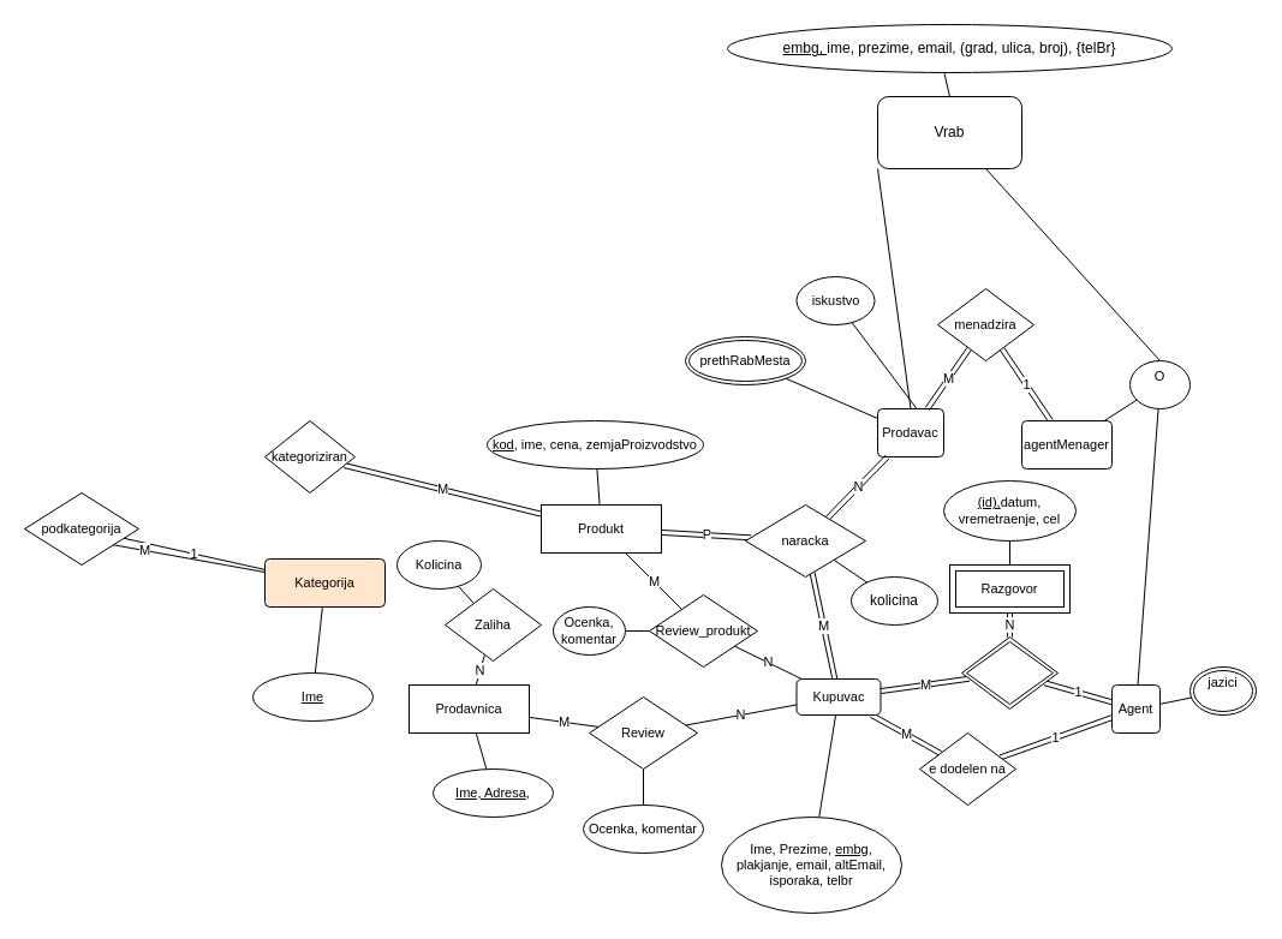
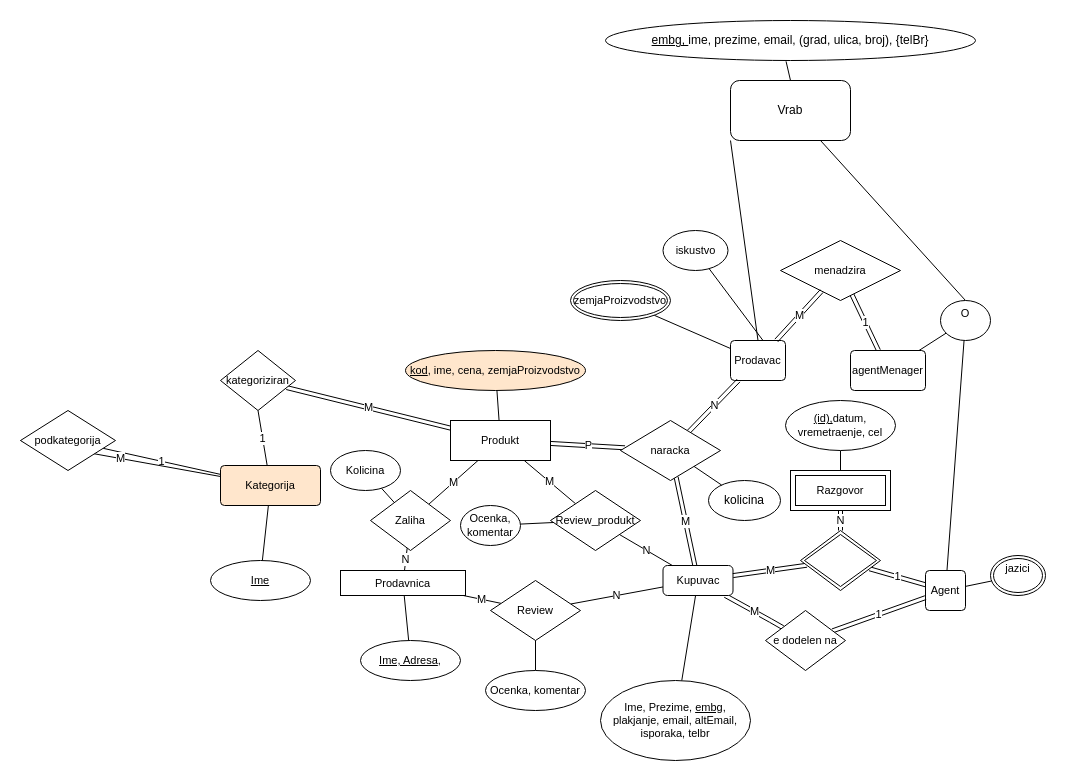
- <mxCell id="21" value="menadzira" style="shape=rhombus;perimeter=rhombusPerimeter;whiteSpace=wrap;html=1;align=center;fontFamily=Helvetica;fontSize=11;fontColor=default;" parent="1" vertex="1"><mxGeometry x="780" y="240" width="80" height="60" as="geometry" /></mxCell>
+ <mxCell id="21" value="menadzira" style="shape=rhombus;perimeter=rhombusPerimeter;whiteSpace=wrap;html=1;align=center;fontFamily=Helvetica;fontSize=11;fontColor=default;" parent="1" vertex="1"><mxGeometry x="780" y="240" width="120" height="60" as="geometry" /></mxCell>
- <mxCell id="19" value="prethRabMesta" style="ellipse;shape=doubleEllipse;margin=3;whiteSpace=wrap;html=1;align=center;fontFamily=Helvetica;fontSize=11;fontColor=default;" parent="1" vertex="1"><mxGeometry x="570" y="280" width="100" height="40" as="geometry" /></mxCell>
+ <mxCell id="19" value="zemjaProizvodstvo" style="ellipse;shape=doubleEllipse;margin=3;whiteSpace=wrap;html=1;align=center;fontFamily=Helvetica;fontSize=11;fontColor=default;" parent="1" vertex="1"><mxGeometry x="570" y="280" width="100" height="40" as="geometry" /></mxCell>
- <mxCell id="26" value="&lt;u&gt;kod&lt;/u&gt;, ime, cena, zemjaProizvodstvo" style="ellipse;whiteSpace=wrap;html=1;align=center;fontFamily=Helvetica;fontSize=11;fontColor=default;" parent="1" vertex="1"><mxGeometry x="405" y="350" width="180" height="40" as="geometry" /></mxCell>
+ <mxCell id="26" value="&lt;u&gt;kod&lt;/u&gt;, ime, cena, zemjaProizvodstvo" style="ellipse;whiteSpace=wrap;html=1;align=center;fontFamily=Helvetica;fontSize=11;fontColor=default;fillColor=#ffe6cc;" parent="1" vertex="1"><mxGeometry x="405" y="350" width="180" height="40" as="geometry" /></mxCell>
+ <mxCell id="41" value="1" style="edgeStyle=none;rounded=0;orthogonalLoop=1;jettySize=auto;html=1;exitX=0.5;exitY=1;exitDx=0;exitDy=0;labelBackgroundColor=default;strokeColor=default;align=center;verticalAlign=middle;fontFamily=Helvetica;fontSize=11;fontColor=default;endArrow=none;endFill=0;" parent="1" source="43" target="36" edge="1"><mxGeometry x="-0.009" relative="1" as="geometry"><mxPoint as="offset" /></mxGeometry></mxCell>
+ <mxCell id="24" value="M" style="edgeStyle=none;rounded=0;orthogonalLoop=1;jettySize=auto;html=1;labelBackgroundColor=default;strokeColor=default;align=center;verticalAlign=middle;fontFamily=Helvetica;fontSize=11;fontColor=default;endArrow=none;endFill=0;" parent="1" source="25" target="33" edge="1"><mxGeometry relative="1" as="geometry" /></mxCell>
- <mxCell id="65" value="Review_produkt" style="shape=rhombus;perimeter=rhombusPerimeter;whiteSpace=wrap;html=1;align=center;fontFamily=Helvetica;fontSize=11;fontColor=default;" parent="1" vertex="1"><mxGeometry x="540" y="495" width="90" height="60" as="geometry" /></mxCell>
+ <mxCell id="65" value="Review_produkt" style="shape=rhombus;perimeter=rhombusPerimeter;whiteSpace=wrap;html=1;align=center;fontFamily=Helvetica;fontSize=11;fontColor=default;" parent="1" vertex="1"><mxGeometry x="550" y="490" width="90" height="60" as="geometry" /></mxCell>
- <mxCell id="29" value="Prodavnica" style="whiteSpace=wrap;html=1;align=center;fontFamily=Helvetica;fontSize=11;fontColor=default;" parent="1" vertex="1"><mxGeometry x="340" y="570" width="100" height="40" as="geometry" /></mxCell>
+ <mxCell id="29" value="Prodavnica" style="whiteSpace=wrap;html=1;align=center;fontFamily=Helvetica;fontSize=11;fontColor=default;" parent="1" vertex="1"><mxGeometry x="340" y="570" width="125" height="25" as="geometry" /></mxCell>
